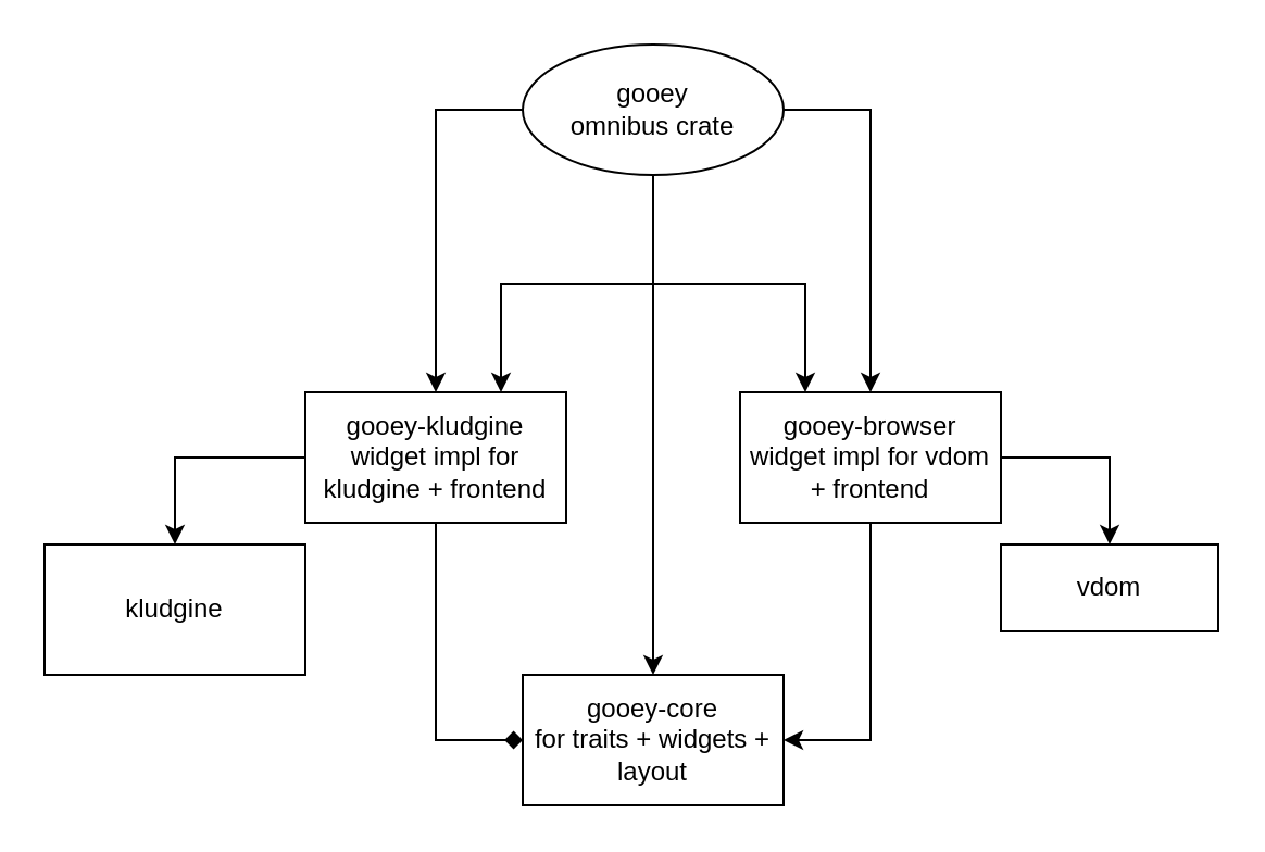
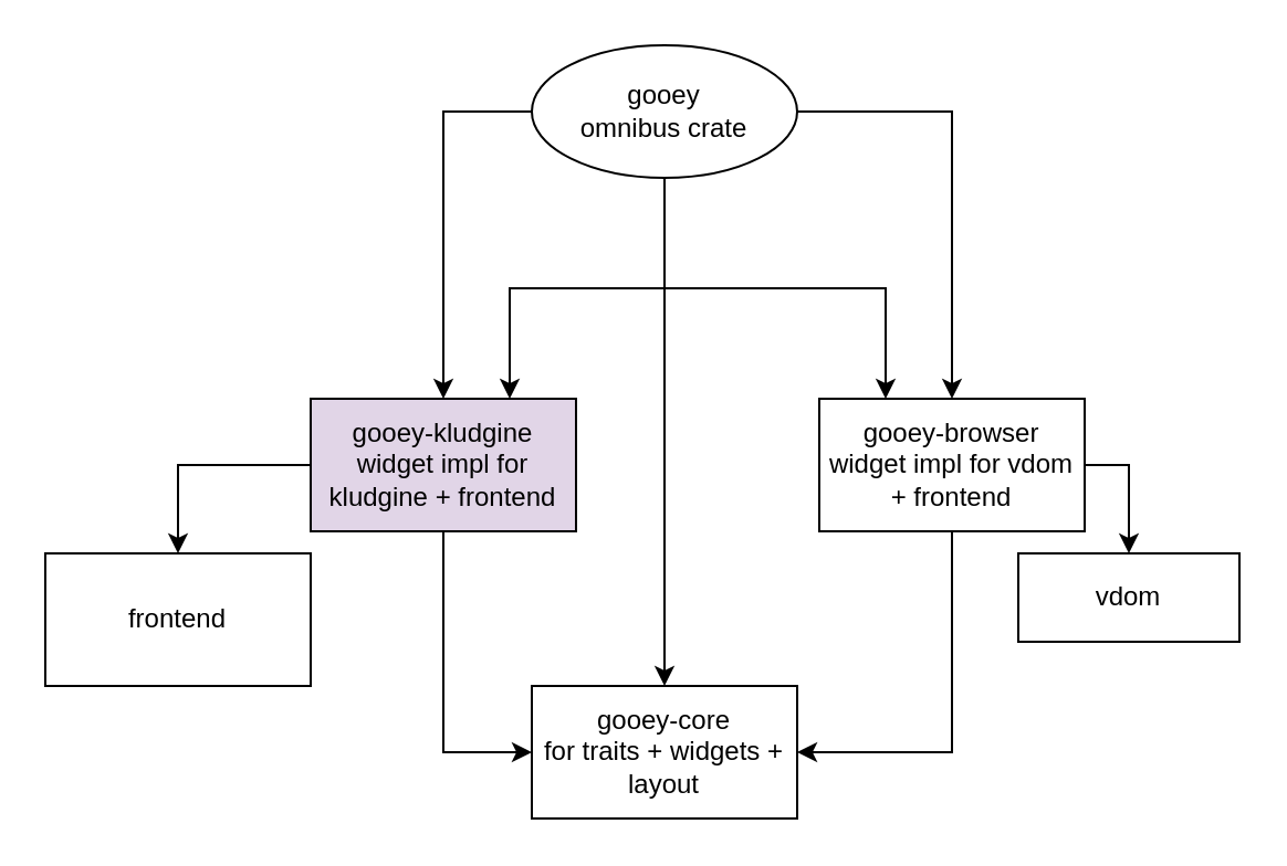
- <mxCell id="5" value="gooey-kludgine&lt;br&gt;widget impl for kludgine + frontend" style="rounded=0;whiteSpace=wrap;html=1;" parent="1" vertex="1"><mxGeometry x="140" y="180" width="120" height="60" as="geometry" /></mxCell>
+ <mxCell id="5" value="gooey-kludgine&lt;br&gt;widget impl for kludgine + frontend" style="rounded=0;whiteSpace=wrap;html=1;fillColor=#e1d5e7;" parent="1" vertex="1"><mxGeometry x="140" y="180" width="120" height="60" as="geometry" /></mxCell>
- <mxCell id="16" value="gooey-browser&lt;br&gt;widget impl for vdom + frontend" style="rounded=0;whiteSpace=wrap;html=1;" parent="1" vertex="1"><mxGeometry x="340" y="180" width="120" height="60" as="geometry" /></mxCell>
+ <mxCell id="16" value="gooey-browser&lt;br&gt;widget impl for vdom + frontend" style="rounded=0;whiteSpace=wrap;html=1;" parent="1" vertex="1"><mxGeometry x="370" y="180" width="120" height="60" as="geometry" /></mxCell>
- <mxCell id="8" value="kludgine" style="rounded=0;whiteSpace=wrap;html=1;" parent="1" vertex="1"><mxGeometry x="20" y="250" width="120" height="60" as="geometry" /></mxCell>
+ <mxCell id="8" value="frontend" style="rounded=0;whiteSpace=wrap;html=1;" parent="1" vertex="1"><mxGeometry x="20" y="250" width="120" height="60" as="geometry" /></mxCell>
- <mxCell id="3" style="edgeStyle=orthogonalEdgeStyle;rounded=0;orthogonalLoop=1;jettySize=auto;html=1;exitX=0.5;exitY=1;exitDx=0;exitDy=0;entryX=0;entryY=0.5;entryDx=0;entryDy=0;endArrow=diamond;" parent="1" source="5" target="12" edge="1"><mxGeometry relative="1" as="geometry" /></mxCell>
+ <mxCell id="3" style="edgeStyle=orthogonalEdgeStyle;rounded=0;orthogonalLoop=1;jettySize=auto;html=1;exitX=0.5;exitY=1;exitDx=0;exitDy=0;entryX=0;entryY=0.5;entryDx=0;entryDy=0;" parent="1" source="5" target="12" edge="1"><mxGeometry relative="1" as="geometry" /></mxCell>
